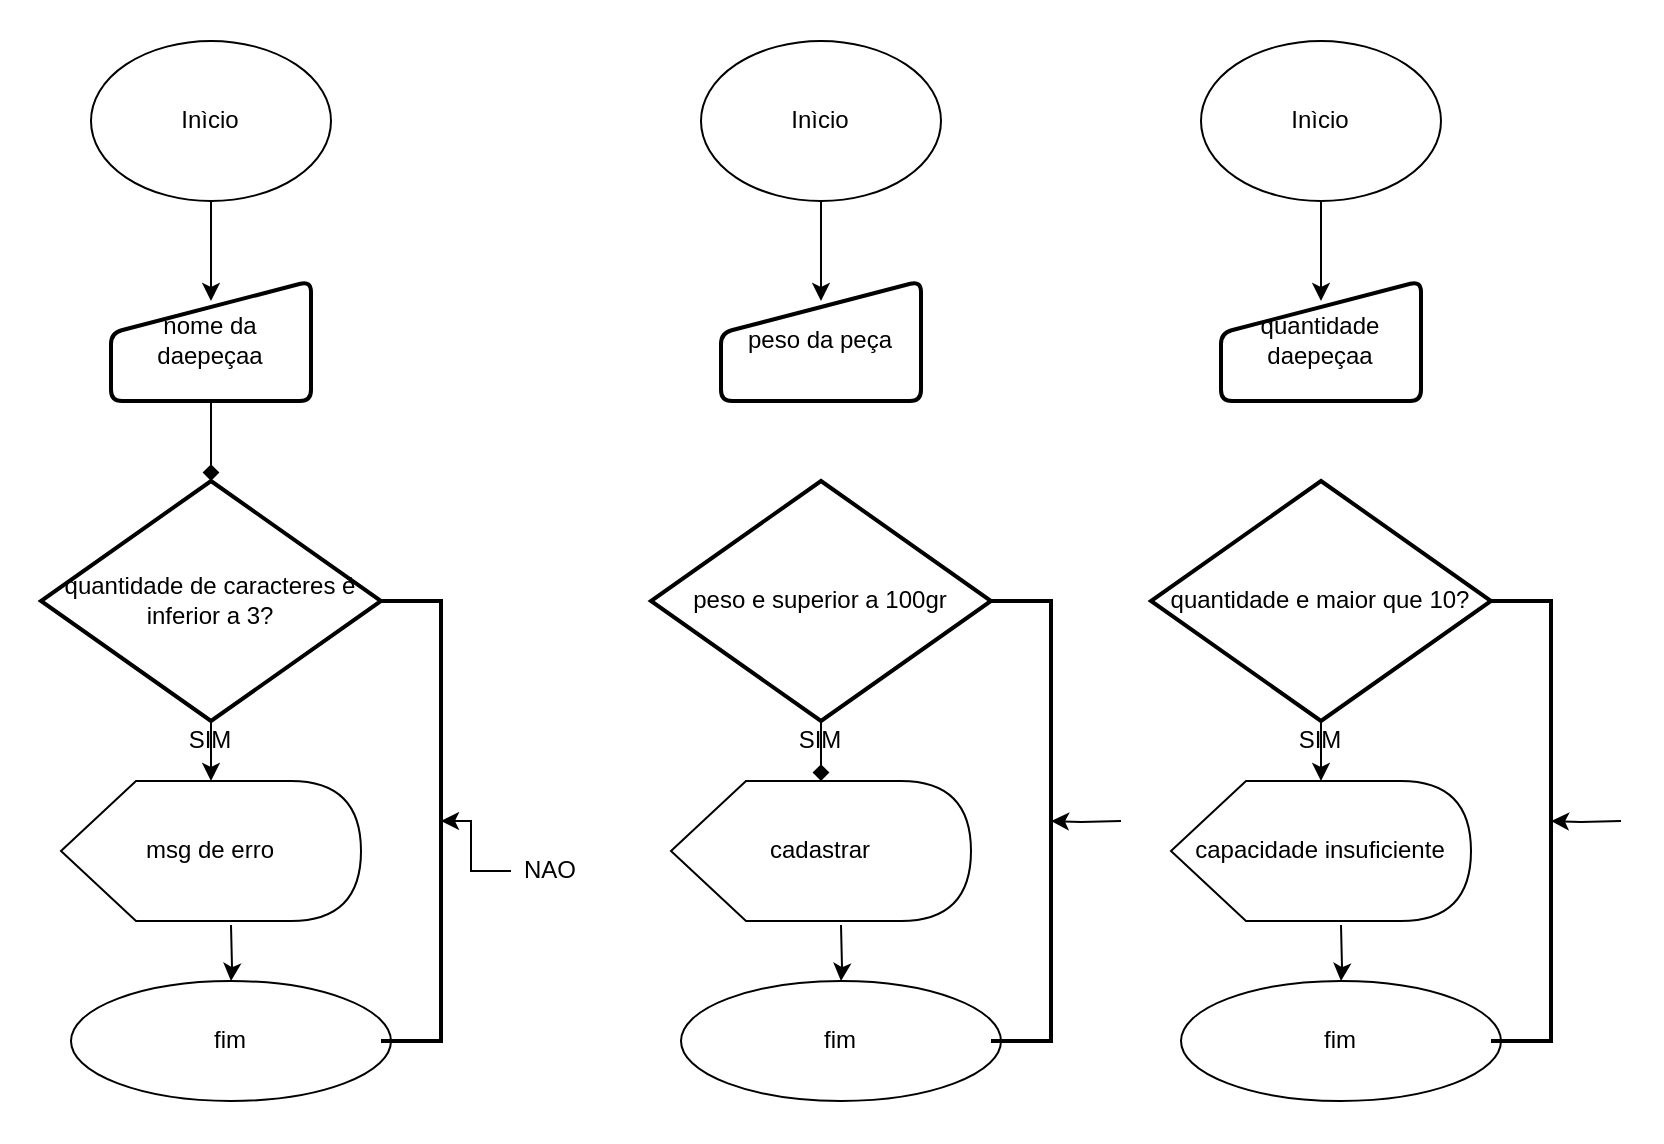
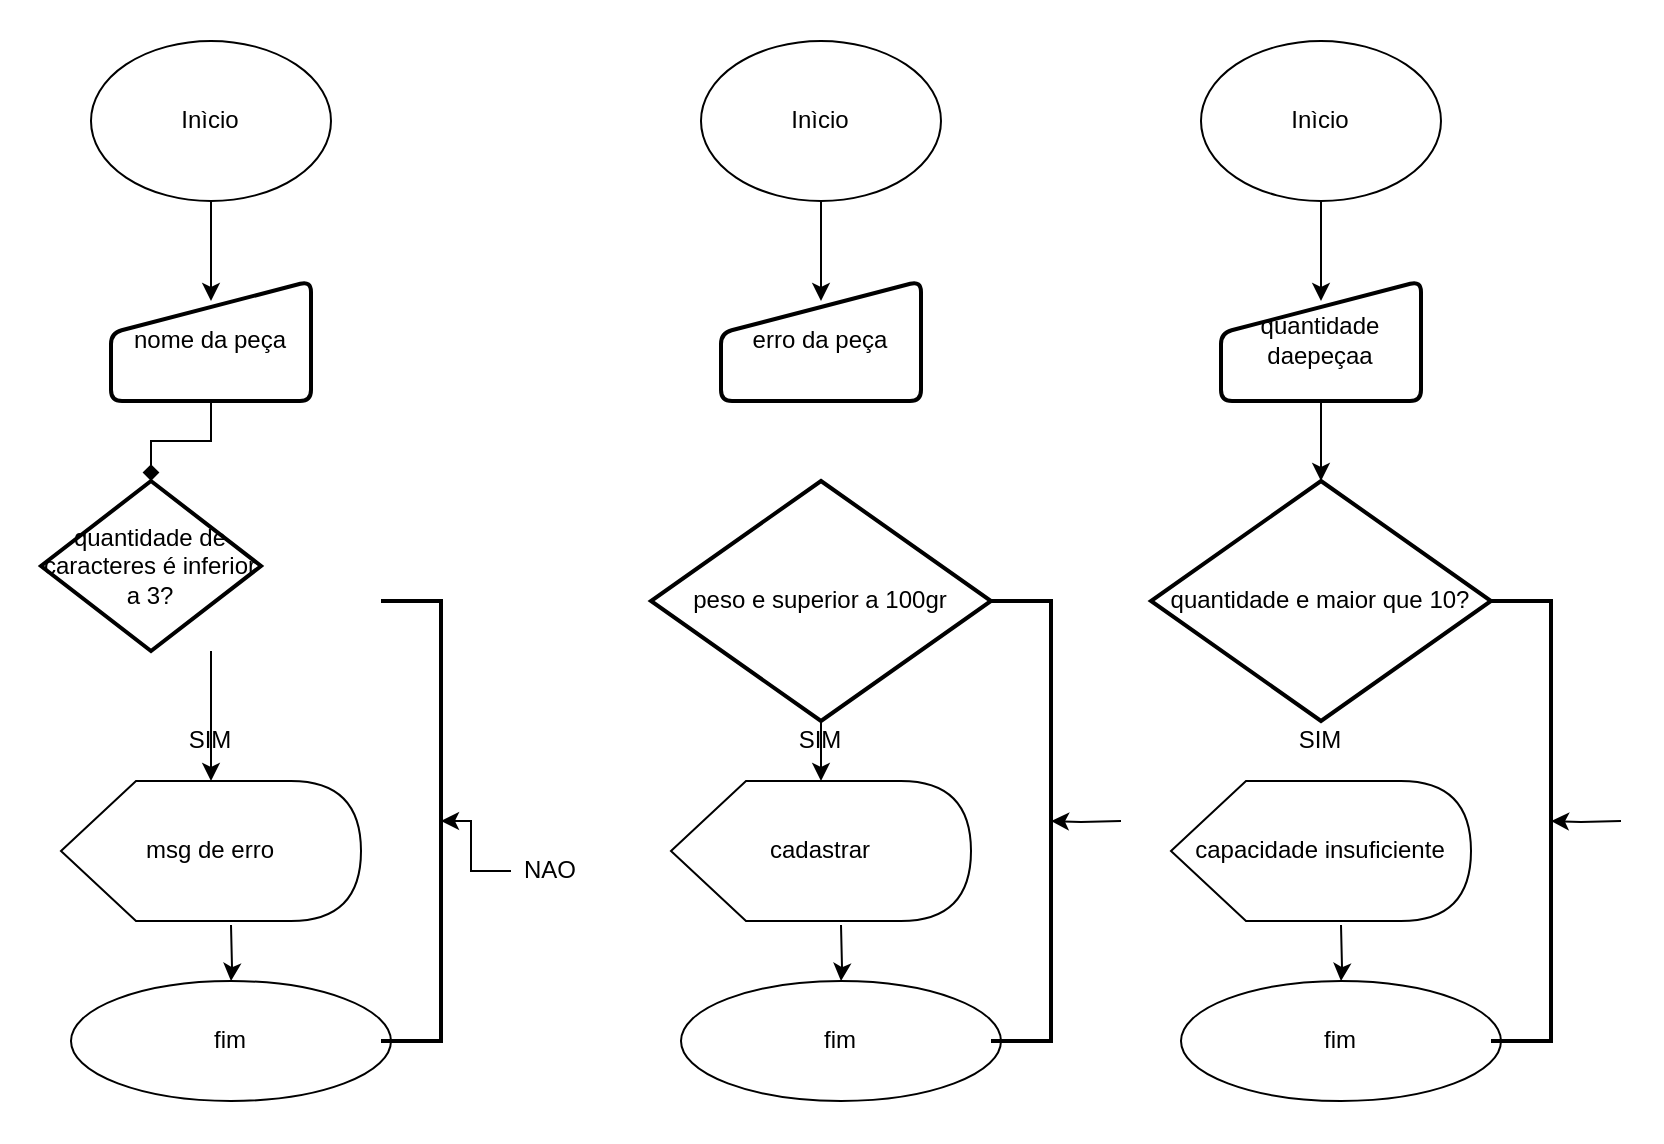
- <mxCell id="5" value="nome da daepeçaa" style="html=1;strokeWidth=2;shape=manualInput;whiteSpace=wrap;rounded=1;size=26;arcSize=11;" vertex="1" parent="1"><mxGeometry x="55" y="140" width="100" height="60" as="geometry" /></mxCell>
+ <mxCell id="5" value="nome da peça" style="html=1;strokeWidth=2;shape=manualInput;whiteSpace=wrap;rounded=1;size=26;arcSize=11;" vertex="1" parent="1"><mxGeometry x="55" y="140" width="100" height="60" as="geometry" /></mxCell>
- <mxCell id="17" value="peso da peça" style="html=1;strokeWidth=2;shape=manualInput;whiteSpace=wrap;rounded=1;size=26;arcSize=11;" vertex="1" parent="1"><mxGeometry x="360" y="140" width="100" height="60" as="geometry" /></mxCell>
+ <mxCell id="17" value="erro da peça" style="html=1;strokeWidth=2;shape=manualInput;whiteSpace=wrap;rounded=1;size=26;arcSize=11;" vertex="1" parent="1"><mxGeometry x="360" y="140" width="100" height="60" as="geometry" /></mxCell>
+ <mxCell id="28" value="" style="edgeStyle=orthogonalEdgeStyle;rounded=0;orthogonalLoop=1;jettySize=auto;html=1;" edge="1" parent="1" source="29" target="31"><mxGeometry relative="1" as="geometry" /></mxCell>
- <mxCell id="7" value="quantidade de caracteres é inferior a 3?" style="strokeWidth=2;html=1;shape=mxgraph.flowchart.decision;whiteSpace=wrap;" vertex="1" parent="1"><mxGeometry x="20" y="240" width="170" height="120" as="geometry" /></mxCell>
+ <mxCell id="7" value="quantidade de caracteres é inferior a 3?" style="strokeWidth=2;html=1;shape=mxgraph.flowchart.decision;whiteSpace=wrap;" vertex="1" parent="1"><mxGeometry x="20" y="240" width="110" height="85" as="geometry" /></mxCell>
- <mxCell id="30" value="" style="edgeStyle=orthogonalEdgeStyle;rounded=0;orthogonalLoop=1;jettySize=auto;html=1;" edge="1" parent="1" source="31" target="33"><mxGeometry relative="1" as="geometry"><Array as="points"><mxPoint x="660" y="370" /><mxPoint x="660" y="370" /></Array></mxGeometry></mxCell>
- <mxCell id="18" value="" style="edgeStyle=orthogonalEdgeStyle;rounded=0;orthogonalLoop=1;jettySize=auto;html=1;endArrow=diamond;" edge="1" parent="1" source="19" target="21"><mxGeometry relative="1" as="geometry"><Array as="points"><mxPoint x="410" y="370" /><mxPoint x="410" y="370" /></Array></mxGeometry></mxCell>
+ <mxCell id="18" value="" style="edgeStyle=orthogonalEdgeStyle;rounded=0;orthogonalLoop=1;jettySize=auto;html=1;" edge="1" parent="1" source="19" target="21"><mxGeometry relative="1" as="geometry"><Array as="points"><mxPoint x="410" y="370" /><mxPoint x="410" y="370" /></Array></mxGeometry></mxCell>
